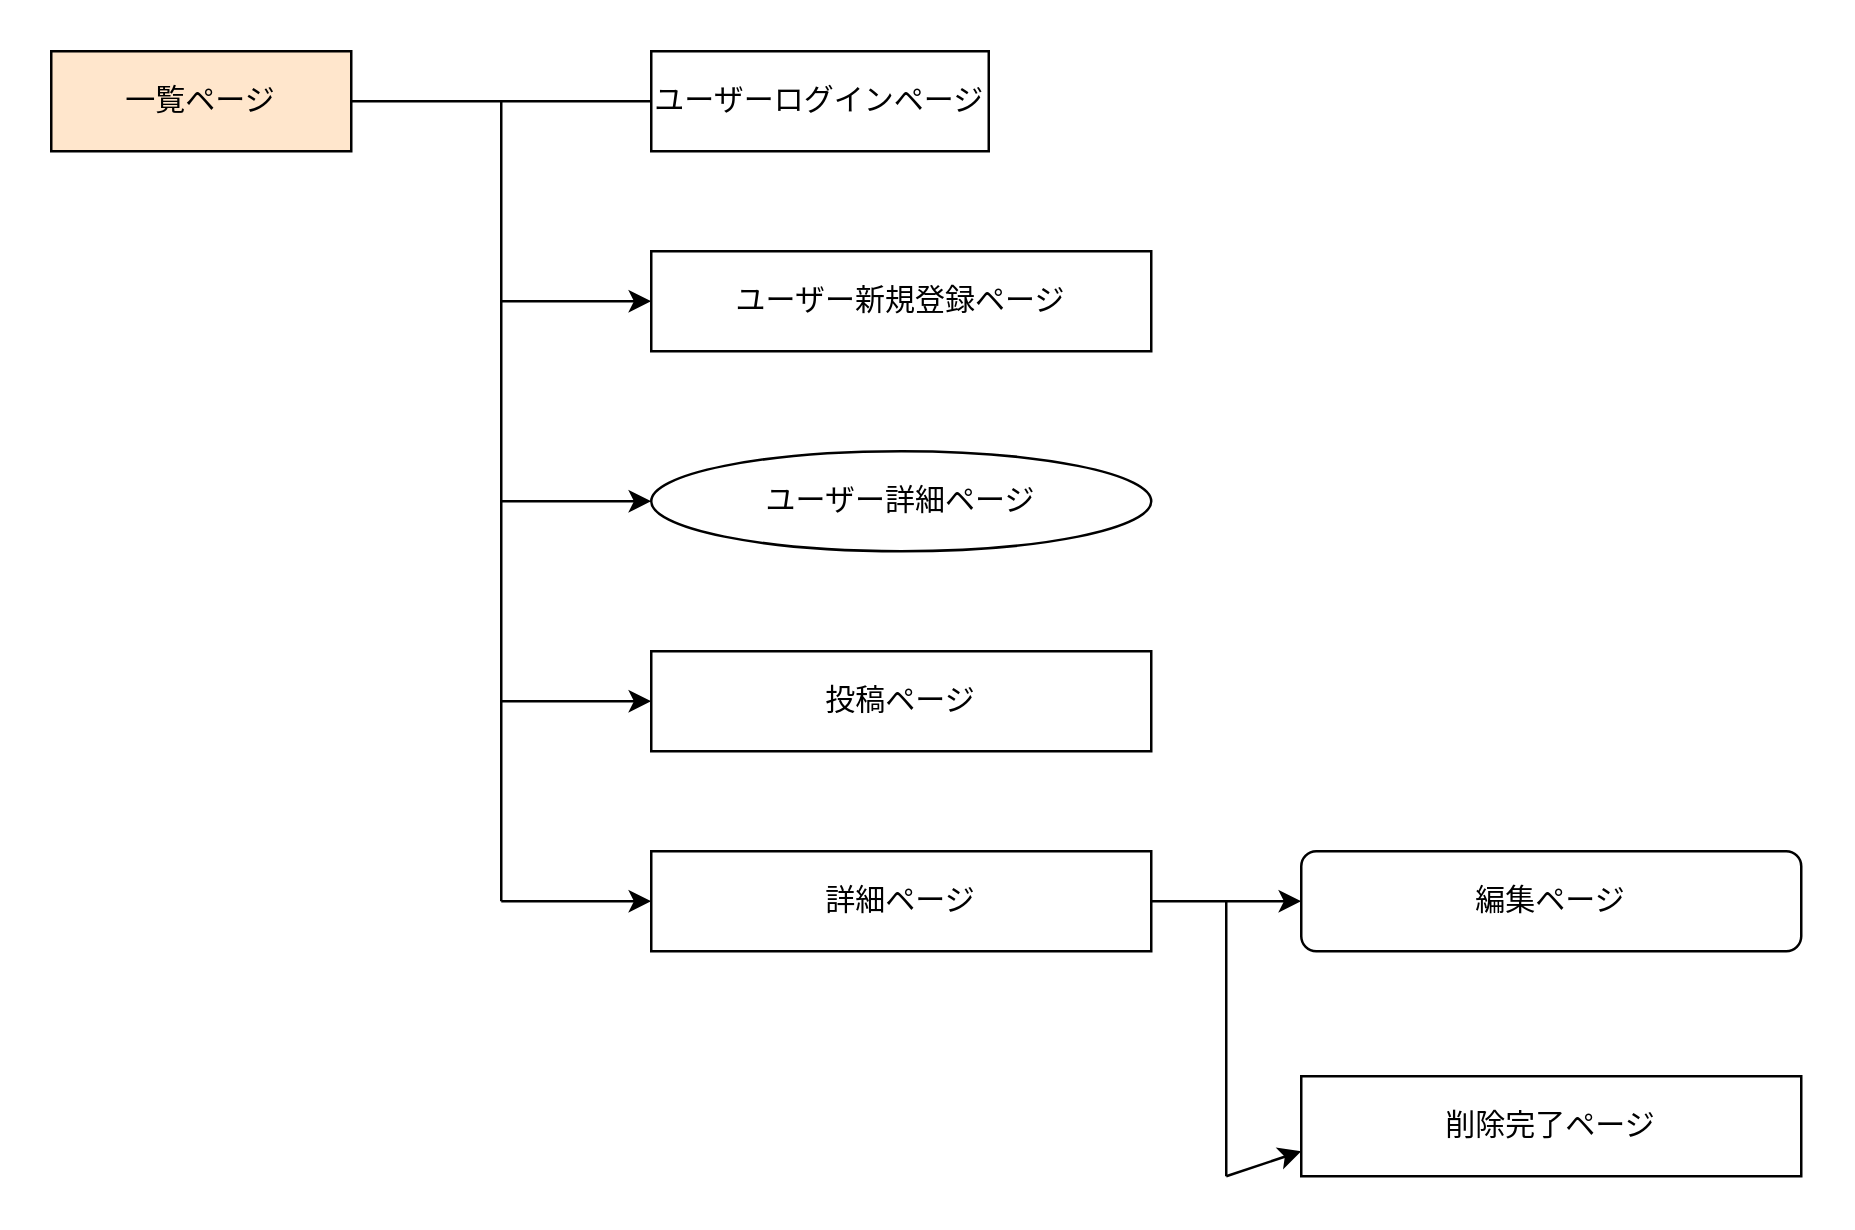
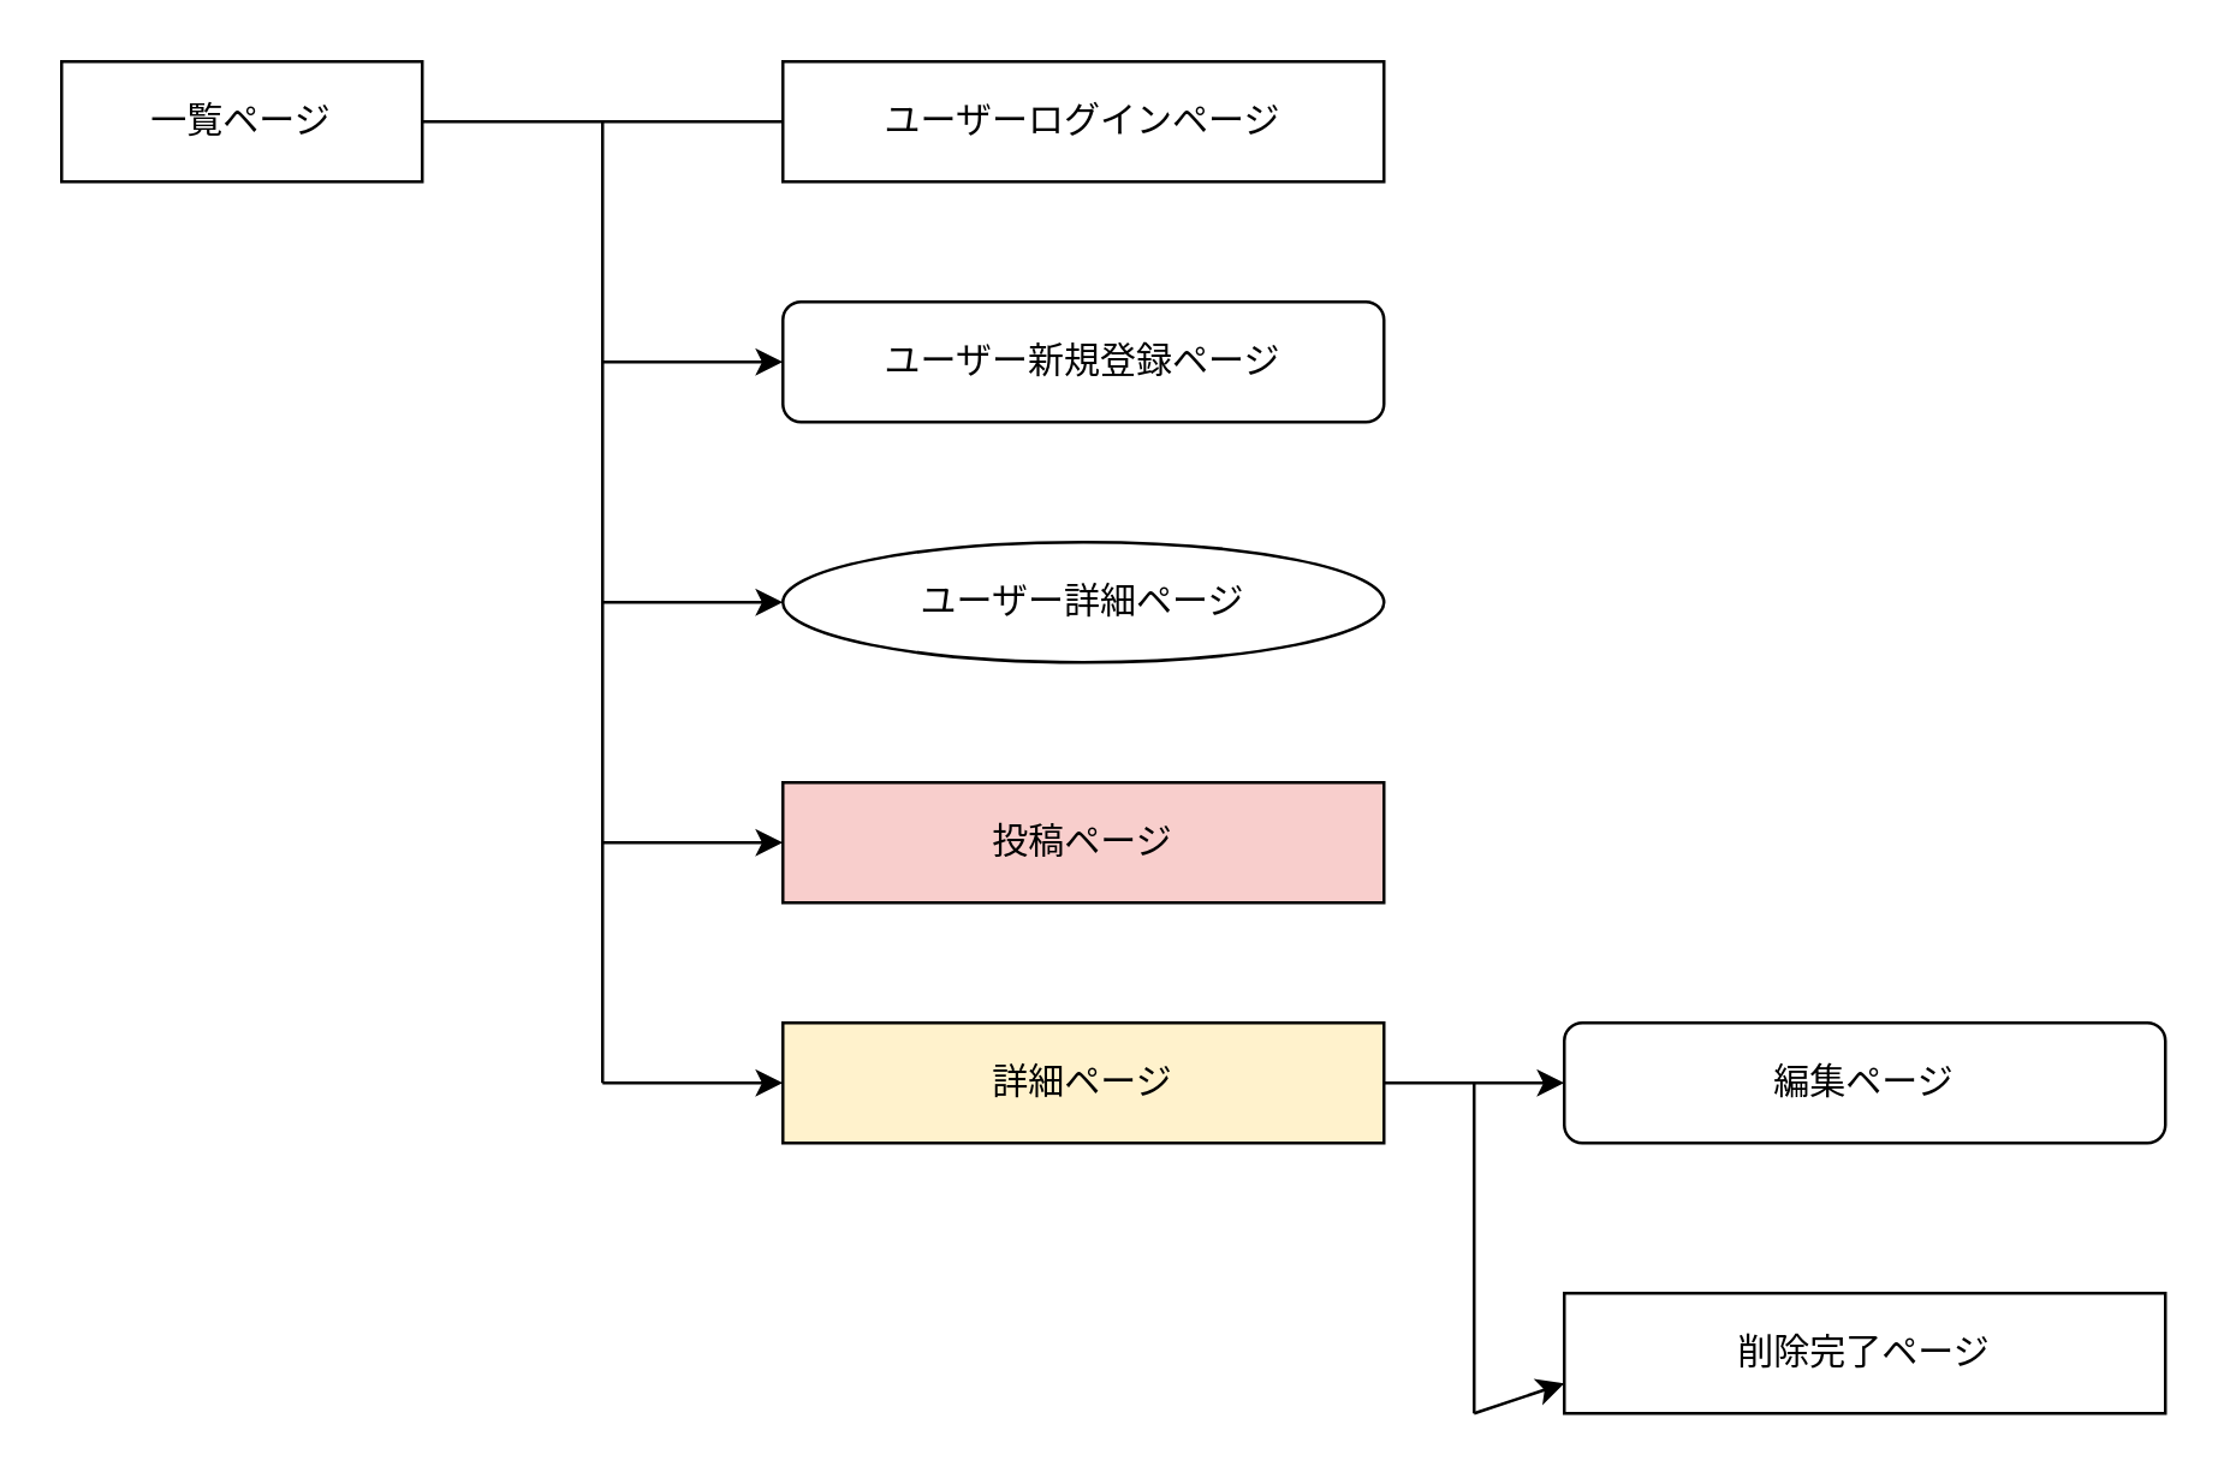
- <mxCell id="3" value="一覧ページ" style="rounded=0;whiteSpace=wrap;html=1;fillColor=#ffe6cc;" vertex="1" parent="1"><mxGeometry x="20" y="20" width="120" height="40" as="geometry" /></mxCell>
+ <mxCell id="3" value="一覧ページ" style="rounded=0;whiteSpace=wrap;html=1;" vertex="1" parent="1"><mxGeometry x="20" y="20" width="120" height="40" as="geometry" /></mxCell>
- <mxCell id="4" value="ユーザーログインページ" style="rounded=0;whiteSpace=wrap;html=1;" vertex="1" parent="1"><mxGeometry x="260" y="20" width="135" height="40" as="geometry" /></mxCell>
+ <mxCell id="4" value="ユーザーログインページ" style="rounded=0;whiteSpace=wrap;html=1;" vertex="1" parent="1"><mxGeometry x="260" y="20" width="200" height="40" as="geometry" /></mxCell>
- <mxCell id="5" value="ユーザー新規登録ページ" style="rounded=0;whiteSpace=wrap;html=1;" vertex="1" parent="1"><mxGeometry x="260" y="100" width="200" height="40" as="geometry" /></mxCell>
+ <mxCell id="5" value="ユーザー新規登録ページ" style="whiteSpace=wrap;html=1;rounded=1;" vertex="1" parent="1"><mxGeometry x="260" y="100" width="200" height="40" as="geometry" /></mxCell>
- <mxCell id="7" value="投稿ページ" style="rounded=0;whiteSpace=wrap;html=1;" vertex="1" parent="1"><mxGeometry x="260" y="260" width="200" height="40" as="geometry" /></mxCell>
+ <mxCell id="7" value="投稿ページ" style="rounded=0;whiteSpace=wrap;html=1;fillColor=#f8cecc;" vertex="1" parent="1"><mxGeometry x="260" y="260" width="200" height="40" as="geometry" /></mxCell>
- <mxCell id="8" value="詳細ページ" style="rounded=0;whiteSpace=wrap;html=1;" vertex="1" parent="1"><mxGeometry x="260" y="340" width="200" height="40" as="geometry" /></mxCell>
+ <mxCell id="8" value="詳細ページ" style="rounded=0;whiteSpace=wrap;html=1;fillColor=#fff2cc;" vertex="1" parent="1"><mxGeometry x="260" y="340" width="200" height="40" as="geometry" /></mxCell>
